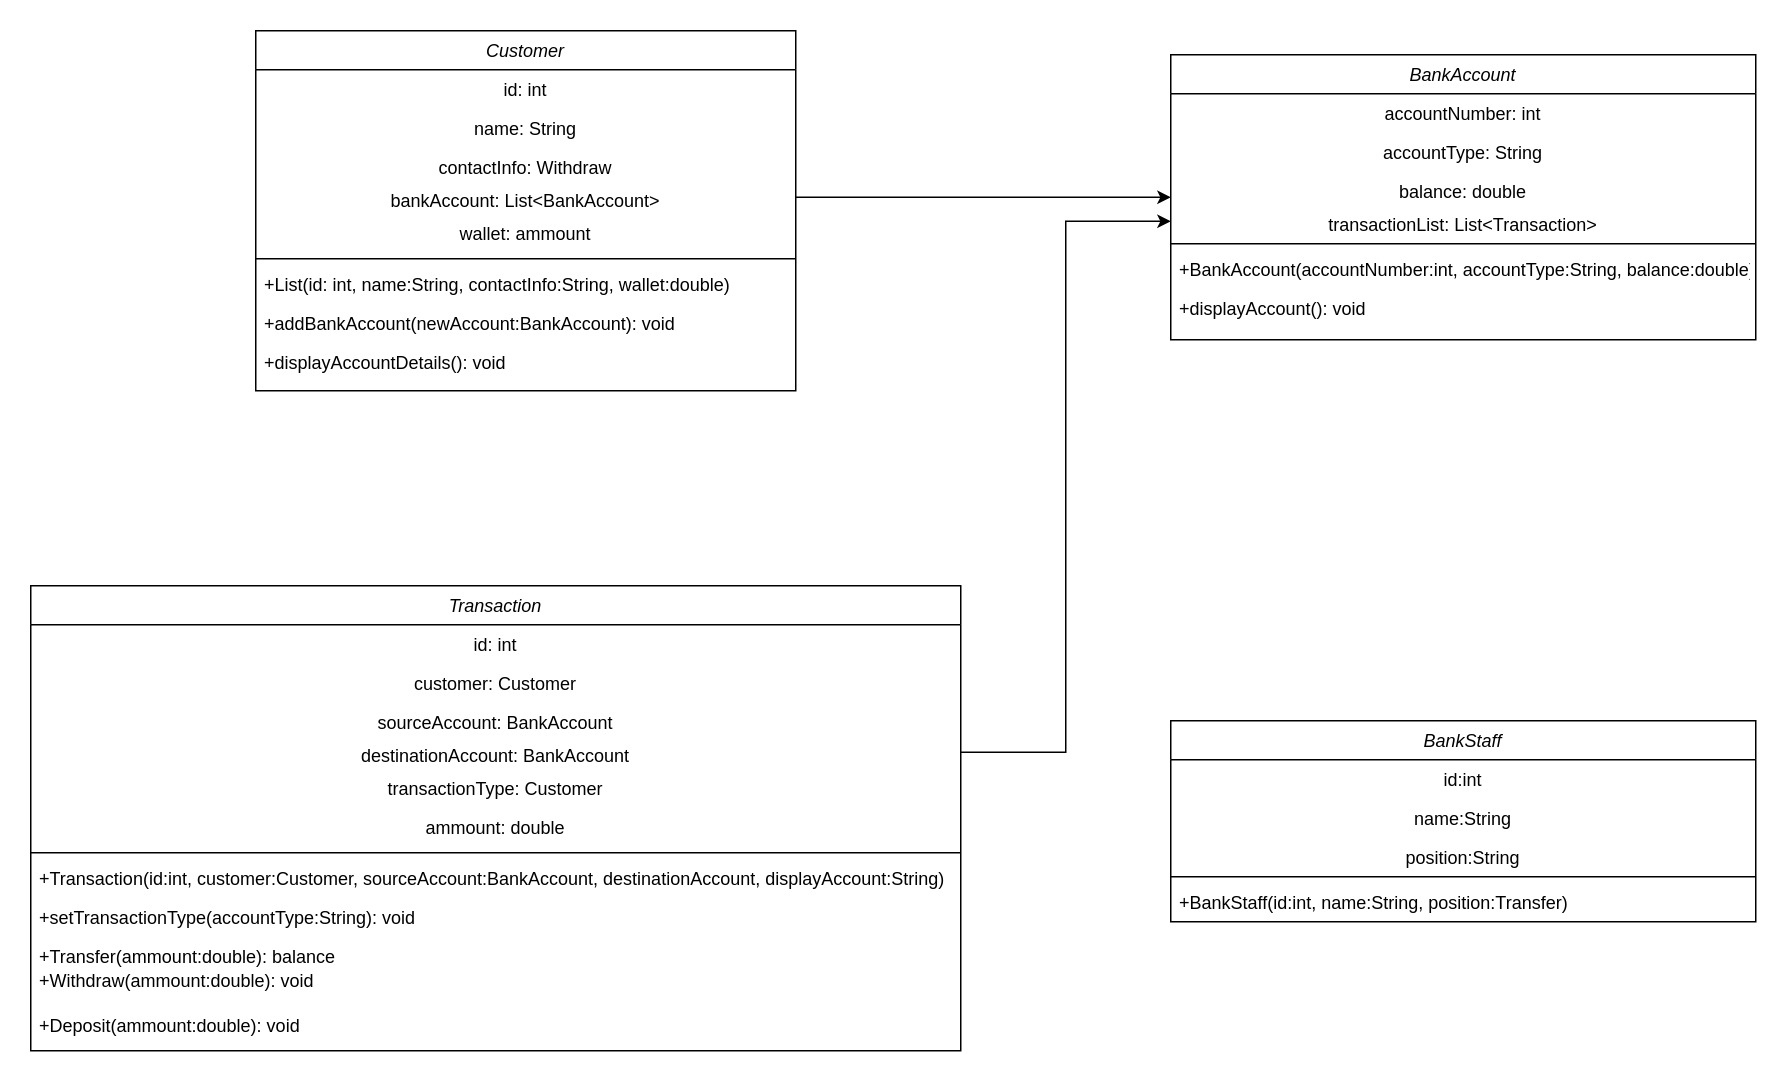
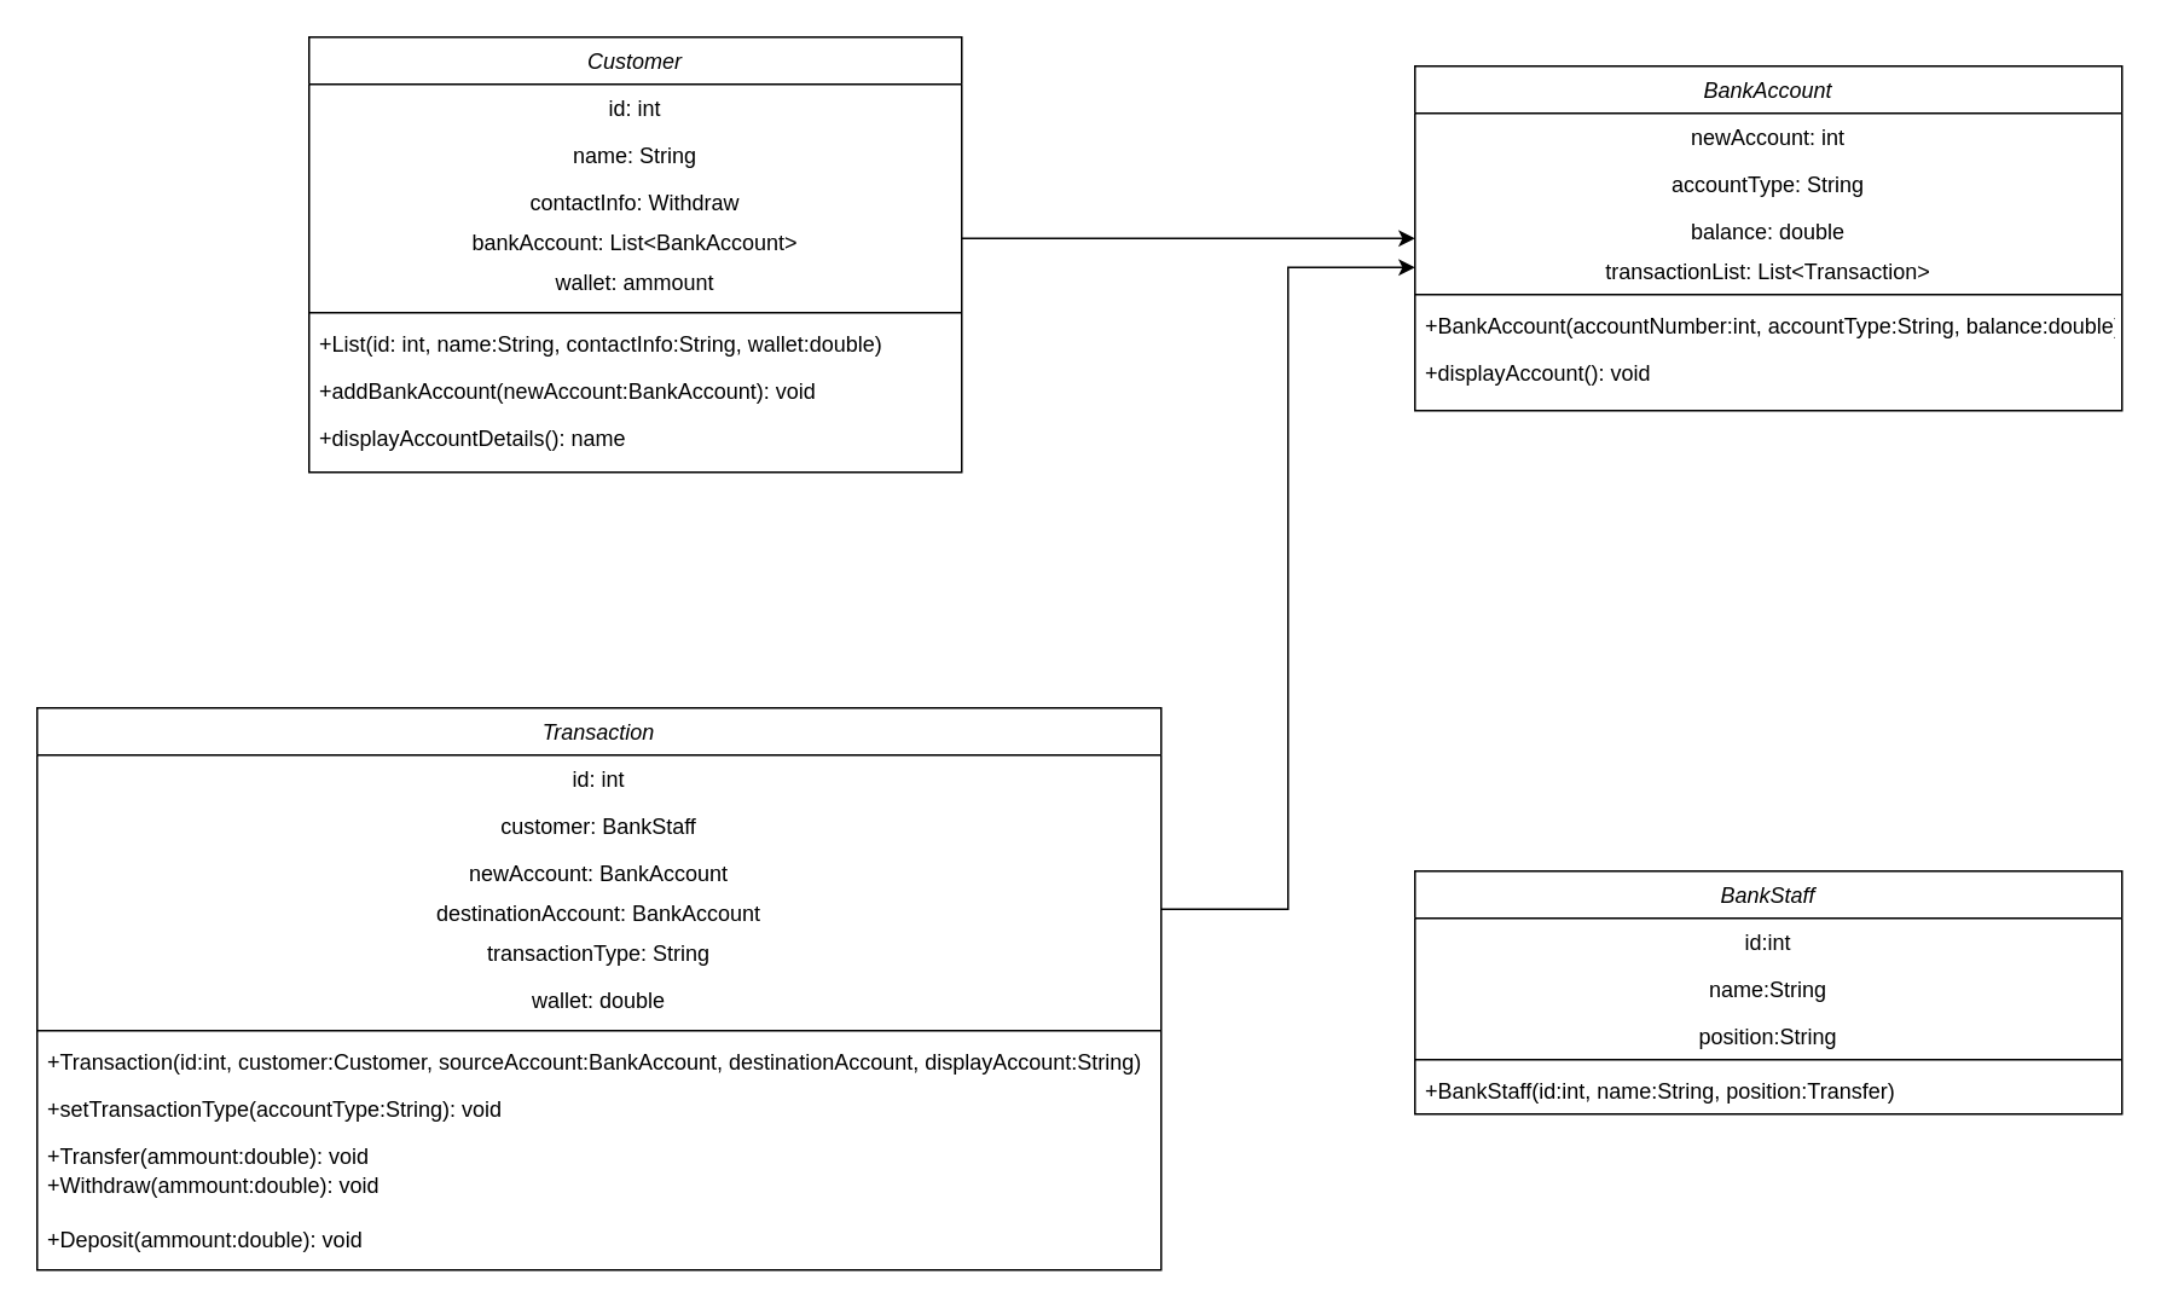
- <mxCell id="13" value="accountNumber: int" style="text;align=center;verticalAlign=top;spacingLeft=4;spacingRight=4;overflow=hidden;rotatable=0;points=[[0,0.5],[1,0.5]];portConstraint=eastwest;" vertex="1" parent="12"><mxGeometry y="26" width="390" height="26" as="geometry" /></mxCell>
+ <mxCell id="13" value="newAccount: int" style="text;align=center;verticalAlign=top;spacingLeft=4;spacingRight=4;overflow=hidden;rotatable=0;points=[[0,0.5],[1,0.5]];portConstraint=eastwest;" vertex="1" parent="12"><mxGeometry y="26" width="390" height="26" as="geometry" /></mxCell>
- <mxCell id="11" value="+displayAccountDetails(): void" style="text;align=left;verticalAlign=top;spacingLeft=4;spacingRight=4;overflow=hidden;rotatable=0;points=[[0,0.5],[1,0.5]];portConstraint=eastwest;" vertex="1" parent="2"><mxGeometry y="208" width="360" height="22" as="geometry" /></mxCell>
+ <mxCell id="11" value="+displayAccountDetails(): name" style="text;align=left;verticalAlign=top;spacingLeft=4;spacingRight=4;overflow=hidden;rotatable=0;points=[[0,0.5],[1,0.5]];portConstraint=eastwest;" vertex="1" parent="2"><mxGeometry y="208" width="360" height="22" as="geometry" /></mxCell>
- <mxCell id="22" value="customer: Customer" style="text;align=center;verticalAlign=top;spacingLeft=4;spacingRight=4;overflow=hidden;rotatable=0;points=[[0,0.5],[1,0.5]];portConstraint=eastwest;rounded=0;shadow=0;html=0;" vertex="1" parent="20"><mxGeometry y="52" width="620" height="26" as="geometry" /></mxCell>
+ <mxCell id="22" value="customer: BankStaff" style="text;align=center;verticalAlign=top;spacingLeft=4;spacingRight=4;overflow=hidden;rotatable=0;points=[[0,0.5],[1,0.5]];portConstraint=eastwest;rounded=0;shadow=0;html=0;" vertex="1" parent="20"><mxGeometry y="52" width="620" height="26" as="geometry" /></mxCell>
- <mxCell id="23" value="sourceAccount: BankAccount" style="text;align=center;verticalAlign=top;spacingLeft=4;spacingRight=4;overflow=hidden;rotatable=0;points=[[0,0.5],[1,0.5]];portConstraint=eastwest;rounded=0;shadow=0;html=0;" vertex="1" parent="20"><mxGeometry y="78" width="620" height="22" as="geometry" /></mxCell>
+ <mxCell id="23" value="newAccount: BankAccount" style="text;align=center;verticalAlign=top;spacingLeft=4;spacingRight=4;overflow=hidden;rotatable=0;points=[[0,0.5],[1,0.5]];portConstraint=eastwest;rounded=0;shadow=0;html=0;" vertex="1" parent="20"><mxGeometry y="78" width="620" height="22" as="geometry" /></mxCell>
- <mxCell id="25" value="transactionType: Customer" style="text;align=center;verticalAlign=top;spacingLeft=4;spacingRight=4;overflow=hidden;rotatable=0;points=[[0,0.5],[1,0.5]];portConstraint=eastwest;" vertex="1" parent="20"><mxGeometry y="122" width="620" height="26" as="geometry" /></mxCell>
+ <mxCell id="25" value="transactionType: String" style="text;align=center;verticalAlign=top;spacingLeft=4;spacingRight=4;overflow=hidden;rotatable=0;points=[[0,0.5],[1,0.5]];portConstraint=eastwest;" vertex="1" parent="20"><mxGeometry y="122" width="620" height="26" as="geometry" /></mxCell>
- <mxCell id="26" value="ammount: double" style="text;align=center;verticalAlign=top;spacingLeft=4;spacingRight=4;overflow=hidden;rotatable=0;points=[[0,0.5],[1,0.5]];portConstraint=eastwest;" vertex="1" parent="20"><mxGeometry y="148" width="620" height="26" as="geometry" /></mxCell>
+ <mxCell id="26" value="wallet: double" style="text;align=center;verticalAlign=top;spacingLeft=4;spacingRight=4;overflow=hidden;rotatable=0;points=[[0,0.5],[1,0.5]];portConstraint=eastwest;" vertex="1" parent="20"><mxGeometry y="148" width="620" height="26" as="geometry" /></mxCell>
- <mxCell id="30" value="+Transfer(ammount:double): balance" style="text;align=left;verticalAlign=top;spacingLeft=4;spacingRight=4;overflow=hidden;rotatable=0;points=[[0,0.5],[1,0.5]];portConstraint=eastwest;" vertex="1" parent="20"><mxGeometry y="234" width="620" height="16" as="geometry" /></mxCell>
+ <mxCell id="30" value="+Transfer(ammount:double): void" style="text;align=left;verticalAlign=top;spacingLeft=4;spacingRight=4;overflow=hidden;rotatable=0;points=[[0,0.5],[1,0.5]];portConstraint=eastwest;" vertex="1" parent="20"><mxGeometry y="234" width="620" height="16" as="geometry" /></mxCell>
